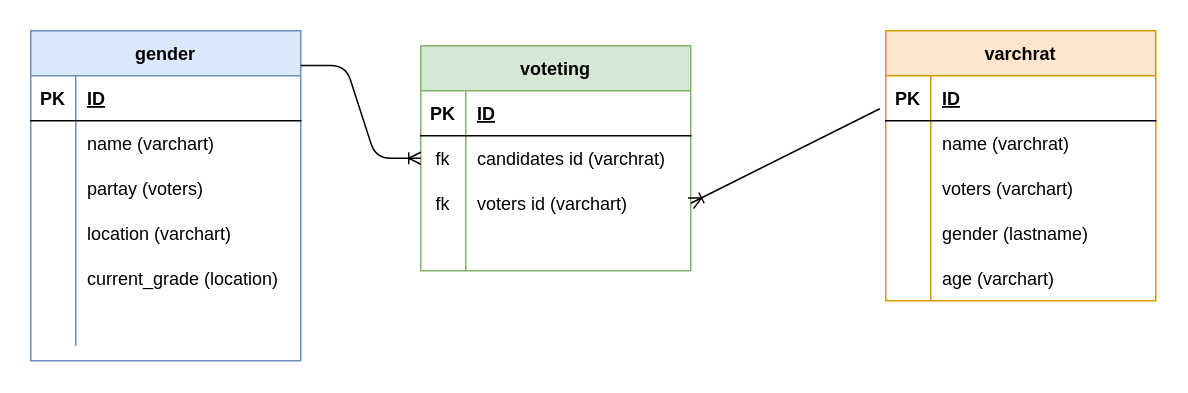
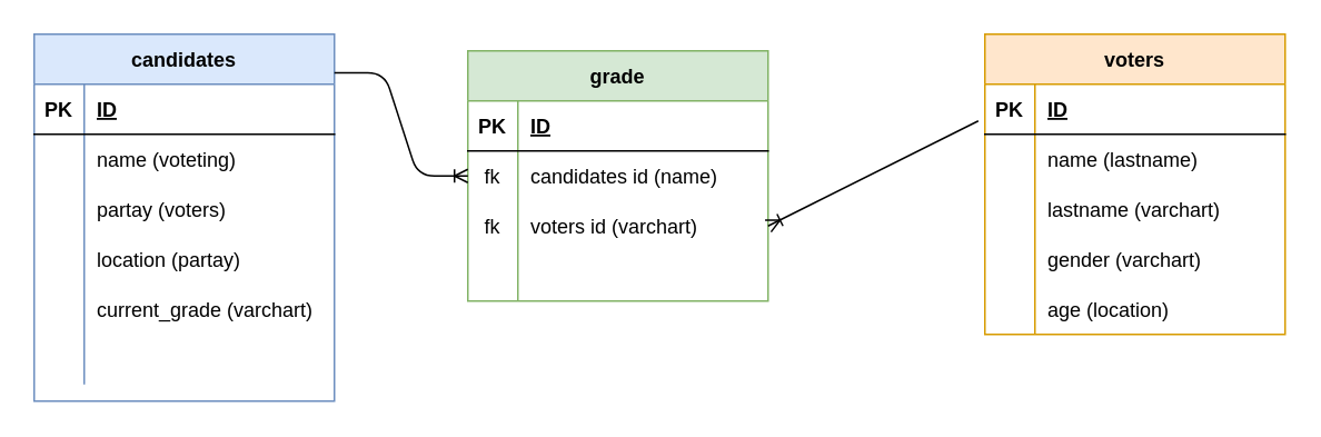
- <mxCell id="18" value="gender" style="shape=table;startSize=30;container=1;collapsible=1;childLayout=tableLayout;fixedRows=1;rowLines=0;fontStyle=1;align=center;resizeLast=1;fillColor=#dae8fc;strokeColor=#6c8ebf;" vertex="1" parent="1"><mxGeometry x="20" y="20" width="180" height="220" as="geometry" /></mxCell>
+ <mxCell id="18" value="candidates" style="shape=table;startSize=30;container=1;collapsible=1;childLayout=tableLayout;fixedRows=1;rowLines=0;fontStyle=1;align=center;resizeLast=1;fillColor=#dae8fc;strokeColor=#6c8ebf;" vertex="1" parent="1"><mxGeometry x="20" y="20" width="180" height="220" as="geometry" /></mxCell>
- <mxCell id="2" value="varchrat" style="shape=table;startSize=30;container=1;collapsible=1;childLayout=tableLayout;fixedRows=1;rowLines=0;fontStyle=1;align=center;resizeLast=1;fillColor=#ffe6cc;strokeColor=#d79b00;" vertex="1" parent="1"><mxGeometry x="590" y="20" width="180" height="180" as="geometry" /></mxCell>
+ <mxCell id="2" value="voters" style="shape=table;startSize=30;container=1;collapsible=1;childLayout=tableLayout;fixedRows=1;rowLines=0;fontStyle=1;align=center;resizeLast=1;fillColor=#ffe6cc;strokeColor=#d79b00;" vertex="1" parent="1"><mxGeometry x="590" y="20" width="180" height="180" as="geometry" /></mxCell>
- <mxCell id="37" value="voteting" style="shape=table;startSize=30;container=1;collapsible=1;childLayout=tableLayout;fixedRows=1;rowLines=0;fontStyle=1;align=center;resizeLast=1;fillColor=#d5e8d4;strokeColor=#82b366;" vertex="1" parent="1"><mxGeometry x="280" y="30" width="180" height="150" as="geometry" /></mxCell>
+ <mxCell id="37" value="grade" style="shape=table;startSize=30;container=1;collapsible=1;childLayout=tableLayout;fixedRows=1;rowLines=0;fontStyle=1;align=center;resizeLast=1;fillColor=#d5e8d4;strokeColor=#82b366;" vertex="1" parent="1"><mxGeometry x="280" y="30" width="180" height="150" as="geometry" /></mxCell>
- <mxCell id="24" value="name (varchart)" style="shape=partialRectangle;connectable=0;fillColor=none;top=0;left=0;bottom=0;right=0;align=left;spacingLeft=6;overflow=hidden;" vertex="1" parent="22"><mxGeometry x="30" width="150" height="30" as="geometry" /></mxCell>
+ <mxCell id="24" value="name (voteting)" style="shape=partialRectangle;connectable=0;fillColor=none;top=0;left=0;bottom=0;right=0;align=left;spacingLeft=6;overflow=hidden;" vertex="1" parent="22"><mxGeometry x="30" width="150" height="30" as="geometry" /></mxCell>
- <mxCell id="8" value="name (varchrat)" style="shape=partialRectangle;connectable=0;fillColor=none;top=0;left=0;bottom=0;right=0;align=left;spacingLeft=6;overflow=hidden;" vertex="1" parent="6"><mxGeometry x="30" width="150" height="30" as="geometry" /></mxCell>
+ <mxCell id="8" value="name (lastname)" style="shape=partialRectangle;connectable=0;fillColor=none;top=0;left=0;bottom=0;right=0;align=left;spacingLeft=6;overflow=hidden;" vertex="1" parent="6"><mxGeometry x="30" width="150" height="30" as="geometry" /></mxCell>
- <mxCell id="43" value="candidates id (varchrat)" style="shape=partialRectangle;connectable=0;fillColor=none;top=0;left=0;bottom=0;right=0;align=left;spacingLeft=6;overflow=hidden;" vertex="1" parent="41"><mxGeometry x="30" width="150" height="30" as="geometry" /></mxCell>
+ <mxCell id="43" value="candidates id (name)" style="shape=partialRectangle;connectable=0;fillColor=none;top=0;left=0;bottom=0;right=0;align=left;spacingLeft=6;overflow=hidden;" vertex="1" parent="41"><mxGeometry x="30" width="150" height="30" as="geometry" /></mxCell>
- <mxCell id="11" value="voters (varchart)" style="shape=partialRectangle;connectable=0;fillColor=none;top=0;left=0;bottom=0;right=0;align=left;spacingLeft=6;overflow=hidden;" vertex="1" parent="9"><mxGeometry x="30" width="150" height="30" as="geometry" /></mxCell>
+ <mxCell id="11" value="lastname (varchart)" style="shape=partialRectangle;connectable=0;fillColor=none;top=0;left=0;bottom=0;right=0;align=left;spacingLeft=6;overflow=hidden;" vertex="1" parent="9"><mxGeometry x="30" width="150" height="30" as="geometry" /></mxCell>
- <mxCell id="30" value="location (varchart)" style="shape=partialRectangle;connectable=0;fillColor=none;top=0;left=0;bottom=0;right=0;align=left;spacingLeft=6;overflow=hidden;" vertex="1" parent="28"><mxGeometry x="30" width="150" height="30" as="geometry" /></mxCell>
+ <mxCell id="30" value="location (partay)" style="shape=partialRectangle;connectable=0;fillColor=none;top=0;left=0;bottom=0;right=0;align=left;spacingLeft=6;overflow=hidden;" vertex="1" parent="28"><mxGeometry x="30" width="150" height="30" as="geometry" /></mxCell>
- <mxCell id="14" value="gender (lastname)" style="shape=partialRectangle;connectable=0;fillColor=none;top=0;left=0;bottom=0;right=0;align=left;spacingLeft=6;overflow=hidden;" vertex="1" parent="12"><mxGeometry x="30" width="150" height="30" as="geometry" /></mxCell>
+ <mxCell id="14" value="gender (varchart)" style="shape=partialRectangle;connectable=0;fillColor=none;top=0;left=0;bottom=0;right=0;align=left;spacingLeft=6;overflow=hidden;" vertex="1" parent="12"><mxGeometry x="30" width="150" height="30" as="geometry" /></mxCell>
- <mxCell id="33" value="current_grade (location)" style="shape=partialRectangle;connectable=0;fillColor=none;top=0;left=0;bottom=0;right=0;align=left;spacingLeft=6;overflow=hidden;" vertex="1" parent="31"><mxGeometry x="30" width="150" height="30" as="geometry" /></mxCell>
+ <mxCell id="33" value="current_grade (varchart)" style="shape=partialRectangle;connectable=0;fillColor=none;top=0;left=0;bottom=0;right=0;align=left;spacingLeft=6;overflow=hidden;" vertex="1" parent="31"><mxGeometry x="30" width="150" height="30" as="geometry" /></mxCell>
- <mxCell id="17" value="age (varchart)" style="shape=partialRectangle;connectable=0;fillColor=none;top=0;left=0;bottom=0;right=0;align=left;spacingLeft=6;overflow=hidden;" vertex="1" parent="15"><mxGeometry x="30" width="150" height="30" as="geometry" /></mxCell>
+ <mxCell id="17" value="age (location)" style="shape=partialRectangle;connectable=0;fillColor=none;top=0;left=0;bottom=0;right=0;align=left;spacingLeft=6;overflow=hidden;" vertex="1" parent="15"><mxGeometry x="30" width="150" height="30" as="geometry" /></mxCell>
